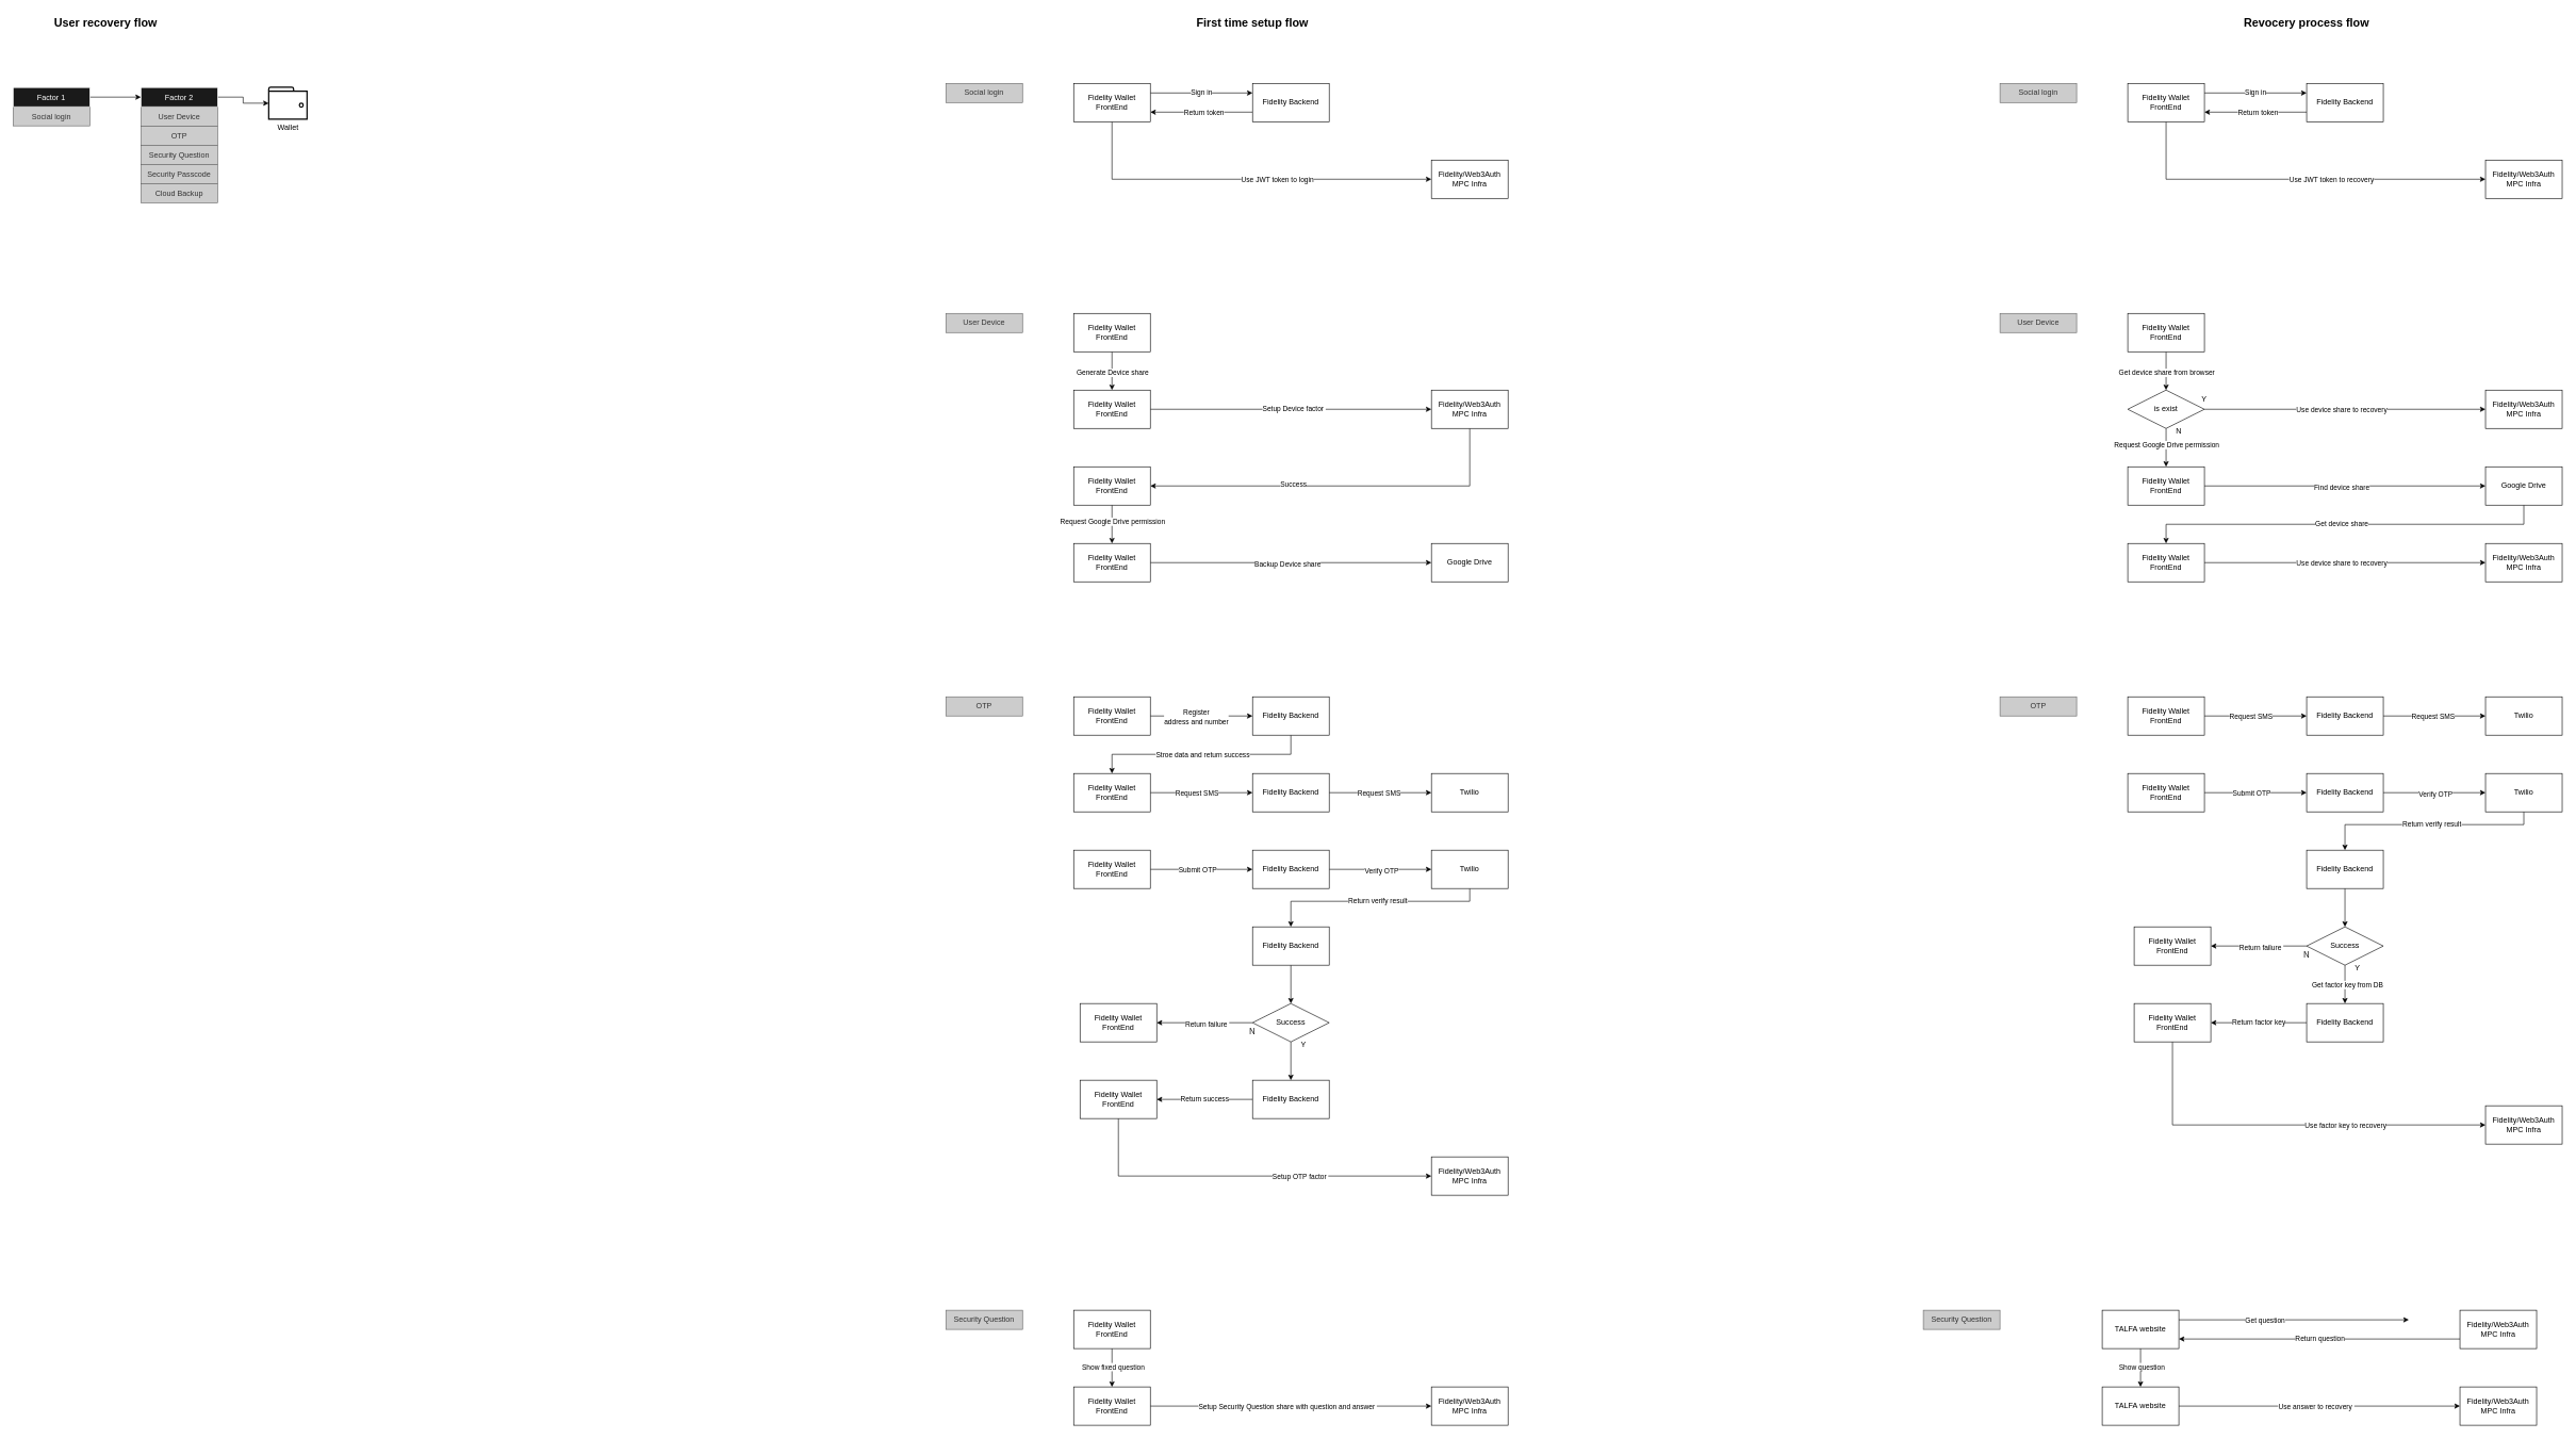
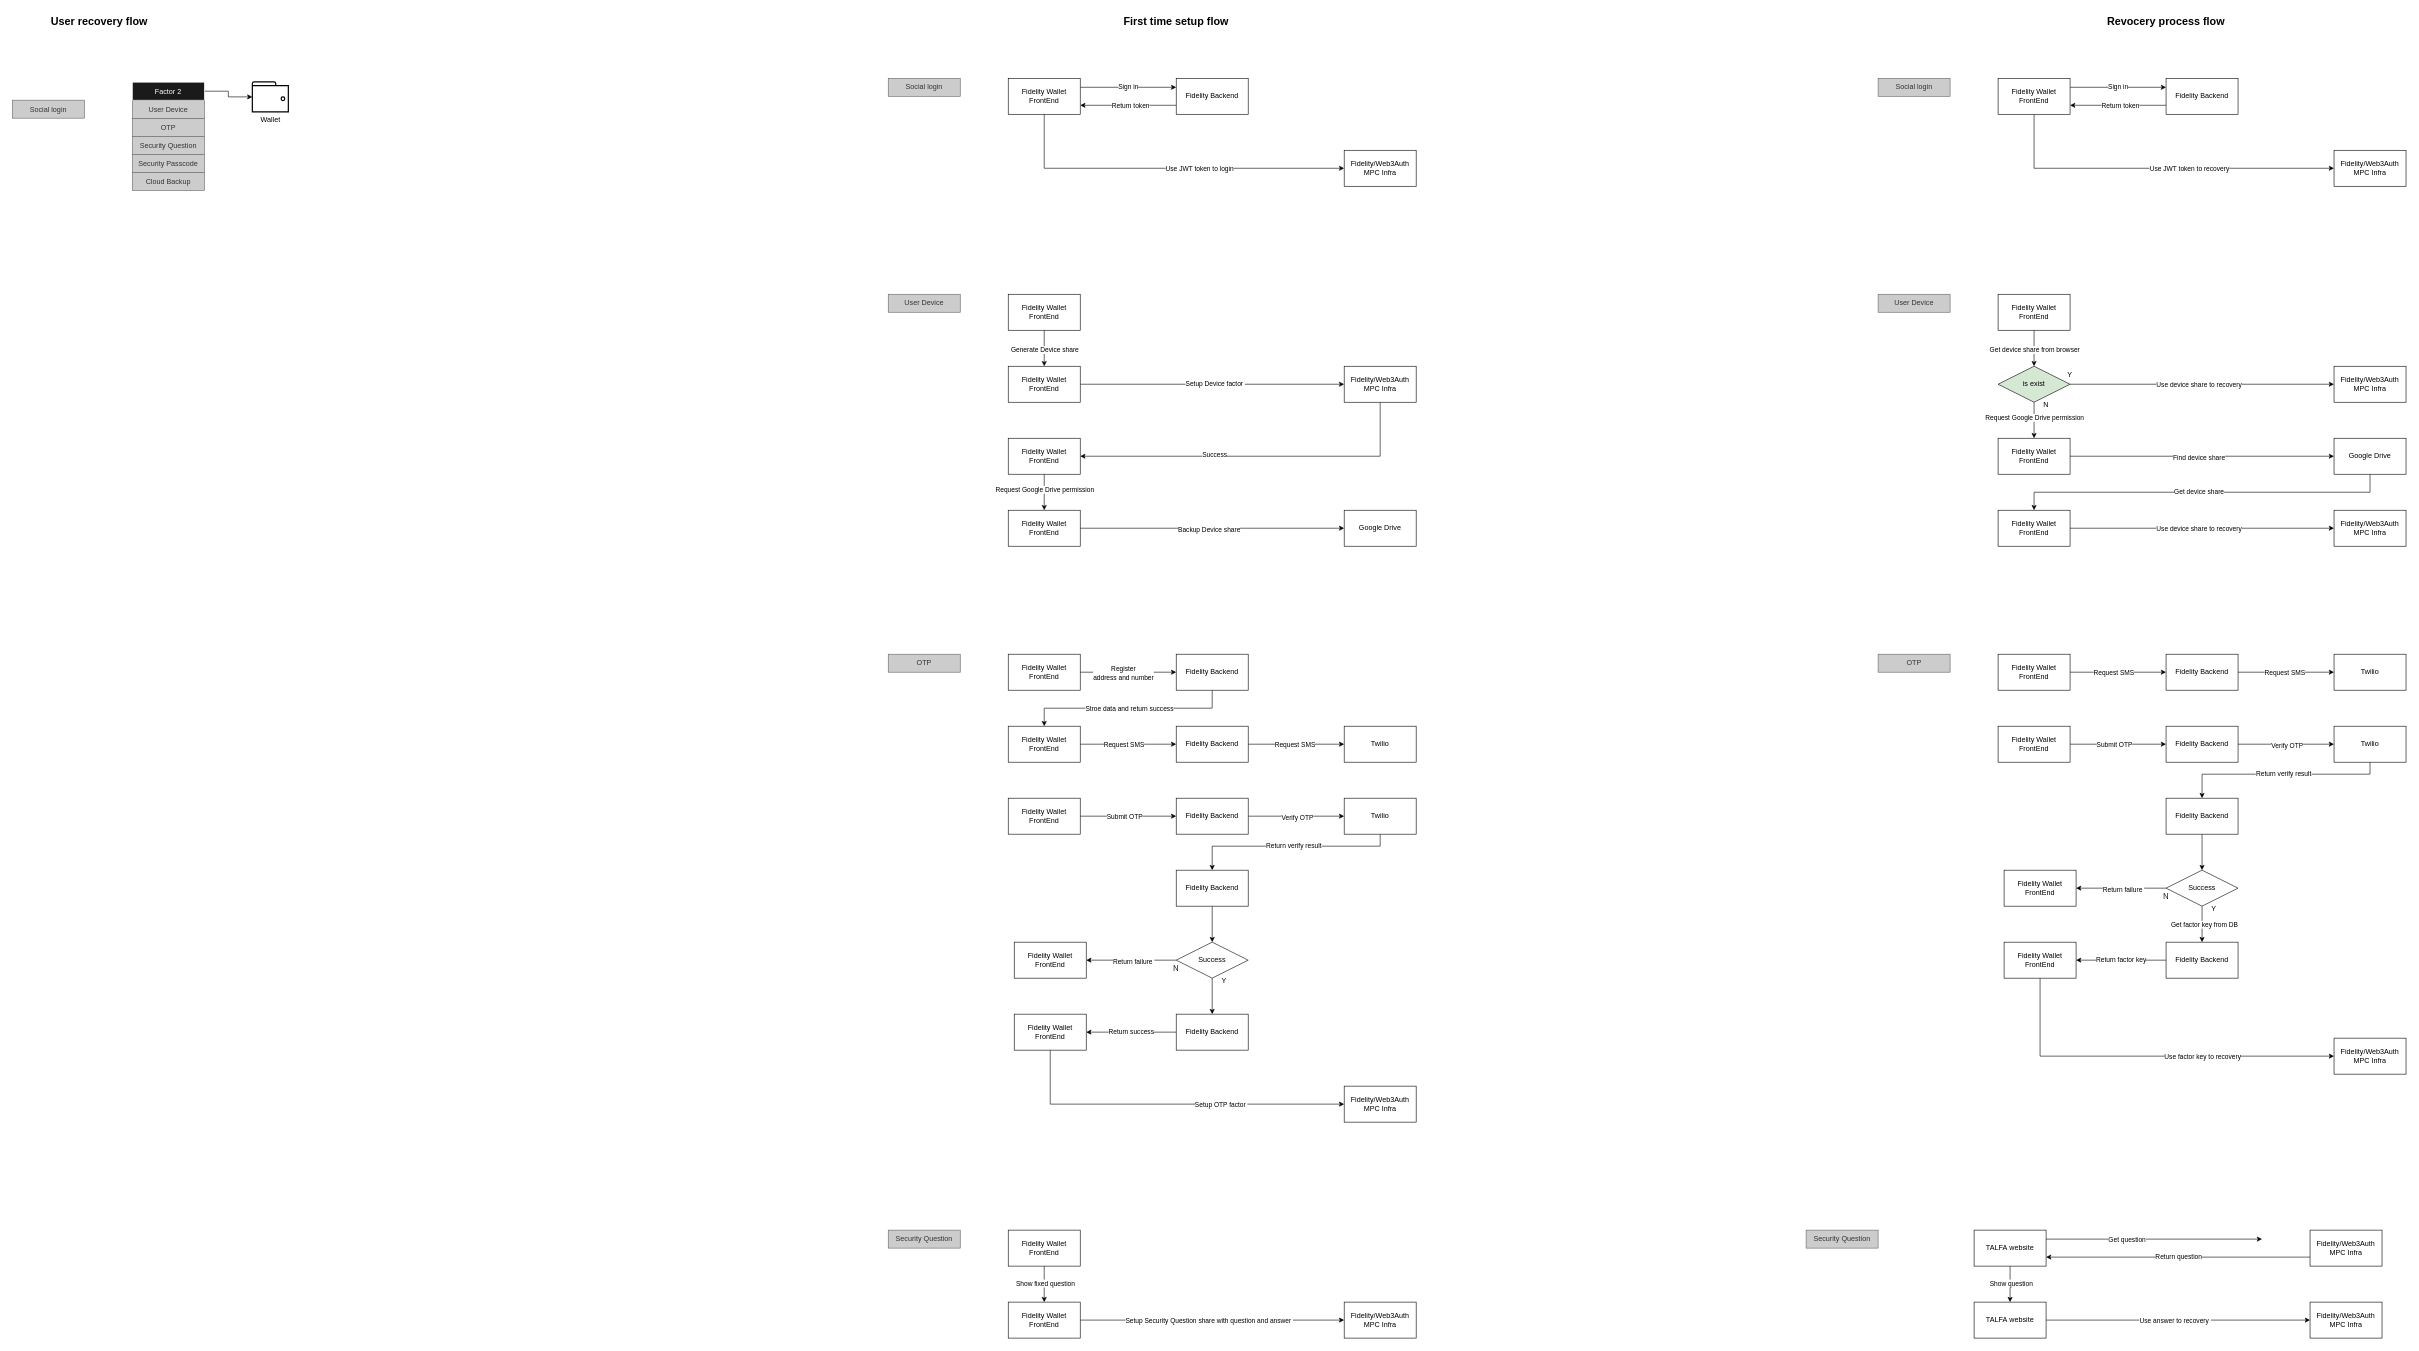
- <mxCell id="72" value="Factor 1" style="text;html=1;align=center;verticalAlign=middle;whiteSpace=wrap;rounded=0;fillColor=#1A1A1A;fontColor=#FFFFFF;strokeColor=#FFFFFF;" parent="1" vertex="1"><mxGeometry x="20" y="136.5" width="120" height="30" as="geometry" /></mxCell>
- <mxCell id="71" style="edgeStyle=orthogonalEdgeStyle;rounded=0;orthogonalLoop=1;jettySize=auto;html=1;entryX=0;entryY=0.5;entryDx=0;entryDy=0;" parent="1" source="72" target="74" edge="1"><mxGeometry relative="1" as="geometry" /></mxCell>
- <mxCell id="78" value="is exist" style="rhombus;whiteSpace=wrap;html=1;" parent="1" vertex="1"><mxGeometry x="3330" y="610" width="120" height="60" as="geometry" /></mxCell>
+ <mxCell id="78" value="is exist" style="rhombus;whiteSpace=wrap;html=1;fillColor=#d5e8d4;" parent="1" vertex="1"><mxGeometry x="3330" y="610" width="120" height="60" as="geometry" /></mxCell>
